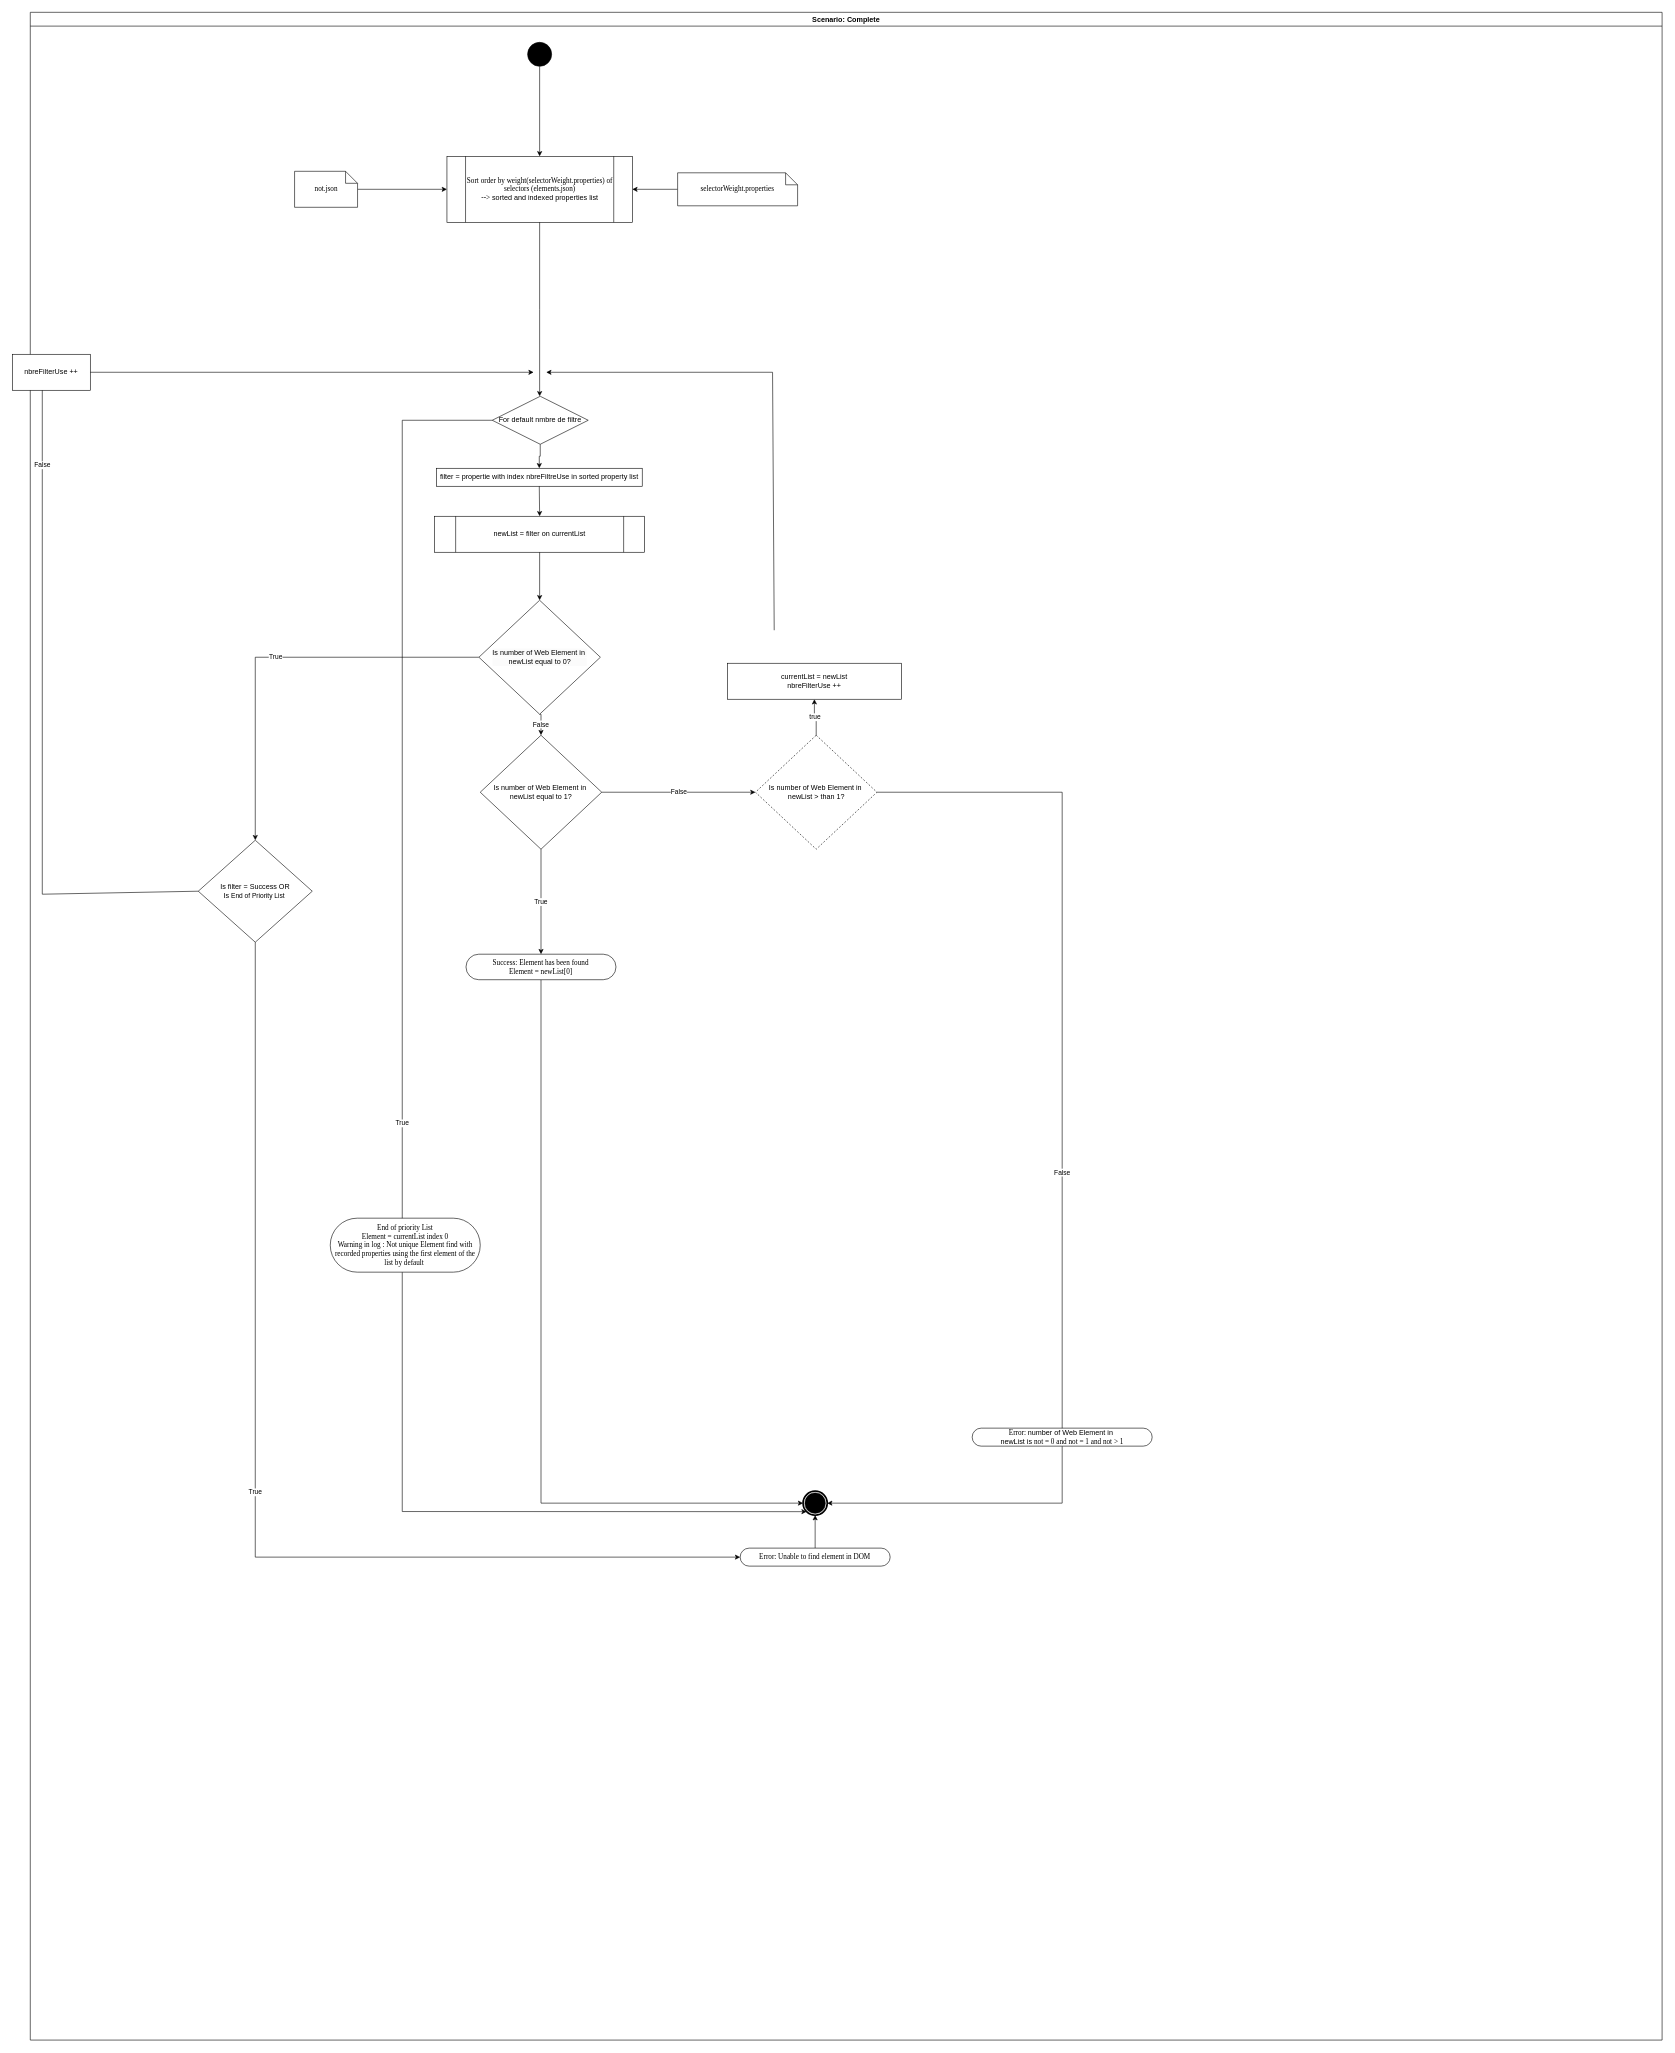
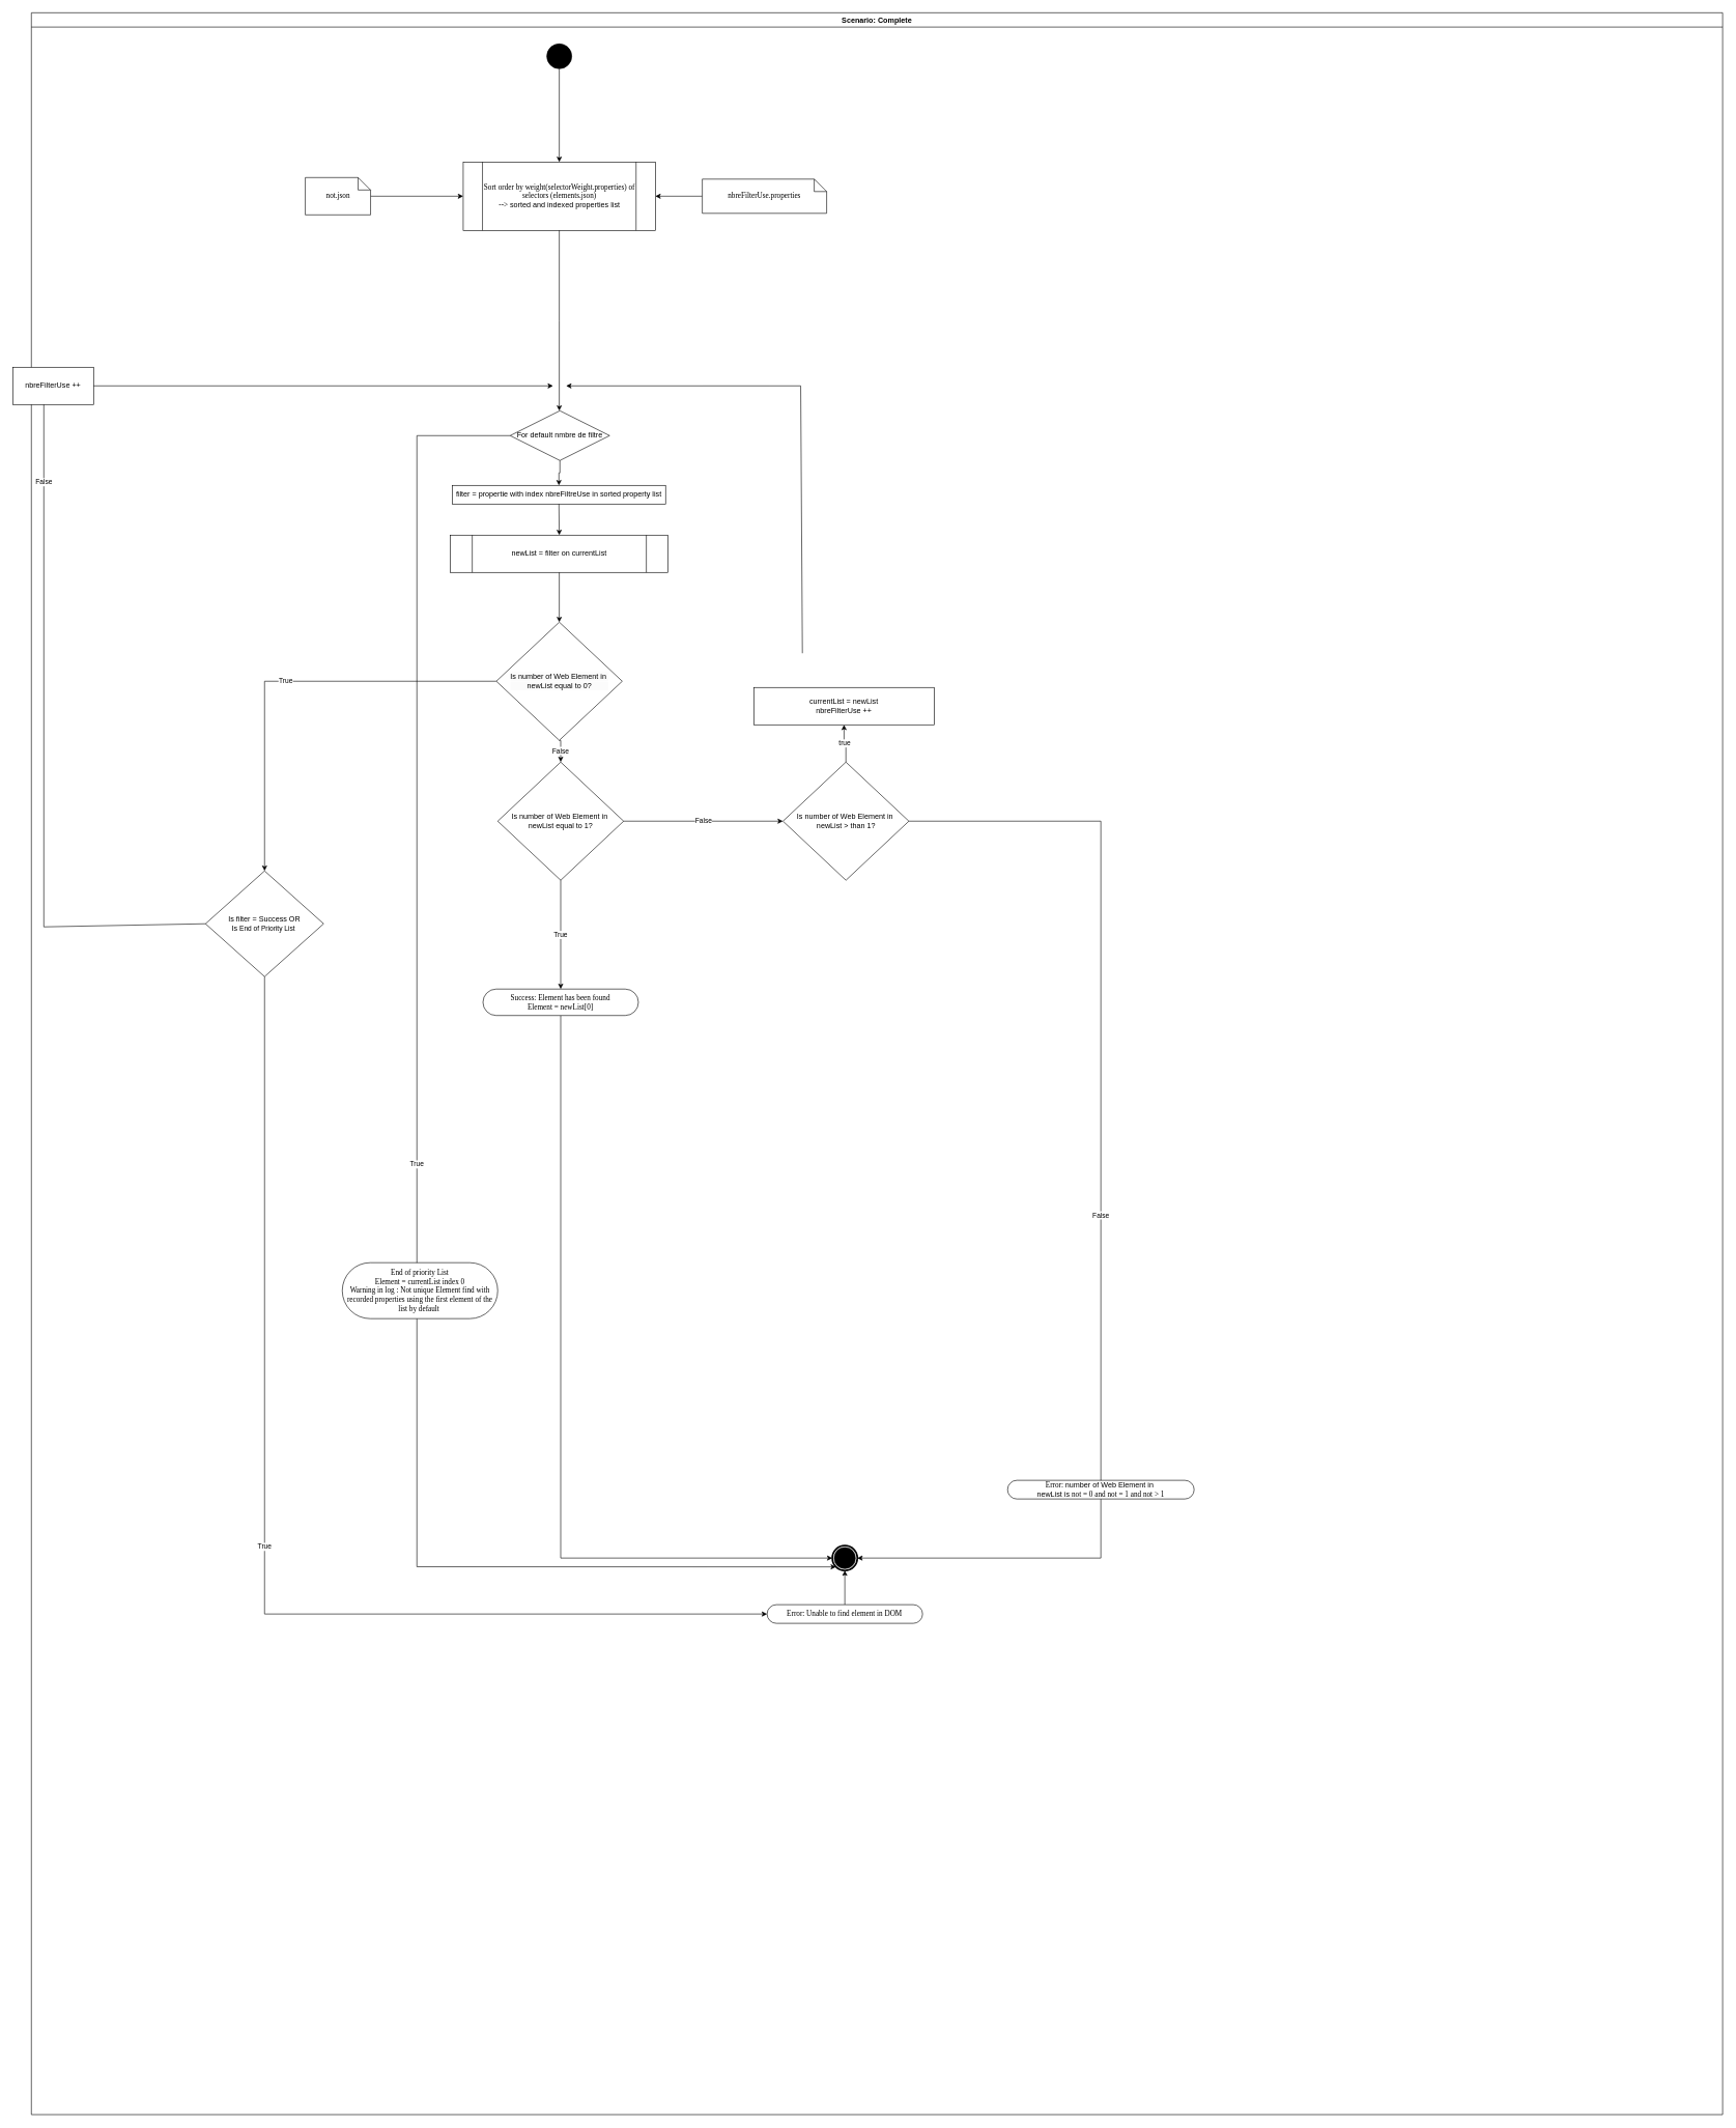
- <mxCell id="16" value="selectorWeight.properties" style="shape=note;whiteSpace=wrap;html=1;rounded=0;shadow=0;comic=0;labelBackgroundColor=none;strokeWidth=1;fontFamily=Verdana;fontSize=12;align=center;size=20;" parent="2" vertex="1"><mxGeometry x="1079" y="267.5" width="200" height="55" as="geometry" /></mxCell>
+ <mxCell id="16" value="nbreFilterUse.properties" style="shape=note;whiteSpace=wrap;html=1;rounded=0;shadow=0;comic=0;labelBackgroundColor=none;strokeWidth=1;fontFamily=Verdana;fontSize=12;align=center;size=20;" parent="2" vertex="1"><mxGeometry x="1079" y="267.5" width="200" height="55" as="geometry" /></mxCell>
- <mxCell id="3" value="Is number of Web Element in&amp;nbsp;&lt;div&gt;newList &amp;gt; than&lt;span style=&quot;background-color: initial;&quot;&gt;&amp;nbsp;1?&lt;/span&gt;&lt;/div&gt;" style="rhombus;whiteSpace=wrap;html=1;dashed=1;" parent="2" vertex="1"><mxGeometry x="1208.75" y="1205" width="202.5" height="190" as="geometry" /></mxCell>
+ <mxCell id="3" value="Is number of Web Element in&amp;nbsp;&lt;div&gt;newList &amp;gt; than&lt;span style=&quot;background-color: initial;&quot;&gt;&amp;nbsp;1?&lt;/span&gt;&lt;/div&gt;" style="rhombus;whiteSpace=wrap;html=1;" parent="2" vertex="1"><mxGeometry x="1208.75" y="1205" width="202.5" height="190" as="geometry" /></mxCell>
